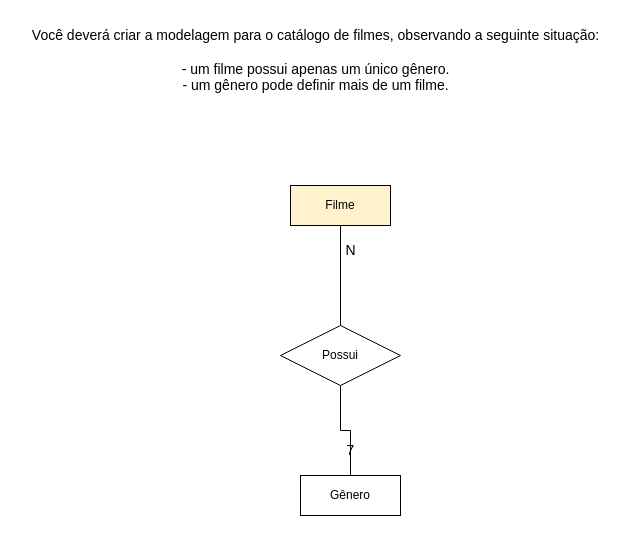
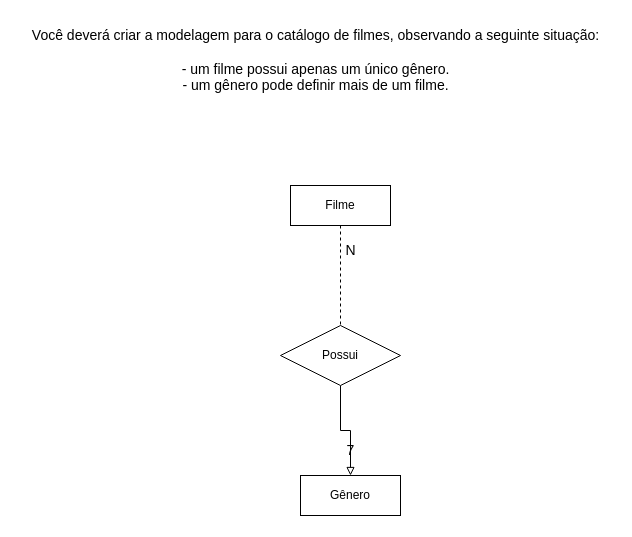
- <mxCell id="4" value="Filme" style="whiteSpace=wrap;html=1;align=center;fillColor=#fff2cc;" vertex="1" parent="1"><mxGeometry x="290" y="185" width="100" height="40" as="geometry" /></mxCell>
+ <mxCell id="4" value="Filme" style="whiteSpace=wrap;html=1;align=center;" vertex="1" parent="1"><mxGeometry x="290" y="185" width="100" height="40" as="geometry" /></mxCell>
- <mxCell id="3" style="edgeStyle=orthogonalEdgeStyle;rounded=0;orthogonalLoop=1;jettySize=auto;html=1;exitX=0.5;exitY=1;exitDx=0;exitDy=0;entryX=0.5;entryY=0;entryDx=0;entryDy=0;endArrow=none;endFill=0;" edge="1" parent="1" source="4" target="6"><mxGeometry relative="1" as="geometry" /></mxCell>
+ <mxCell id="3" style="edgeStyle=orthogonalEdgeStyle;rounded=0;orthogonalLoop=1;jettySize=auto;html=1;exitX=0.5;exitY=1;exitDx=0;exitDy=0;entryX=0.5;entryY=0;entryDx=0;entryDy=0;endArrow=none;endFill=0;dashed=1;" edge="1" parent="1" source="4" target="6"><mxGeometry relative="1" as="geometry" /></mxCell>
- <mxCell id="5" style="edgeStyle=orthogonalEdgeStyle;rounded=0;orthogonalLoop=1;jettySize=auto;html=1;exitX=0.5;exitY=1;exitDx=0;exitDy=0;endArrow=none;endFill=0;" edge="1" parent="1" source="6" target="7"><mxGeometry relative="1" as="geometry" /></mxCell>
+ <mxCell id="5" style="edgeStyle=orthogonalEdgeStyle;rounded=0;orthogonalLoop=1;jettySize=auto;html=1;exitX=0.5;exitY=1;exitDx=0;exitDy=0;endArrow=block;endFill=0;" edge="1" parent="1" source="6" target="7"><mxGeometry relative="1" as="geometry" /></mxCell>
